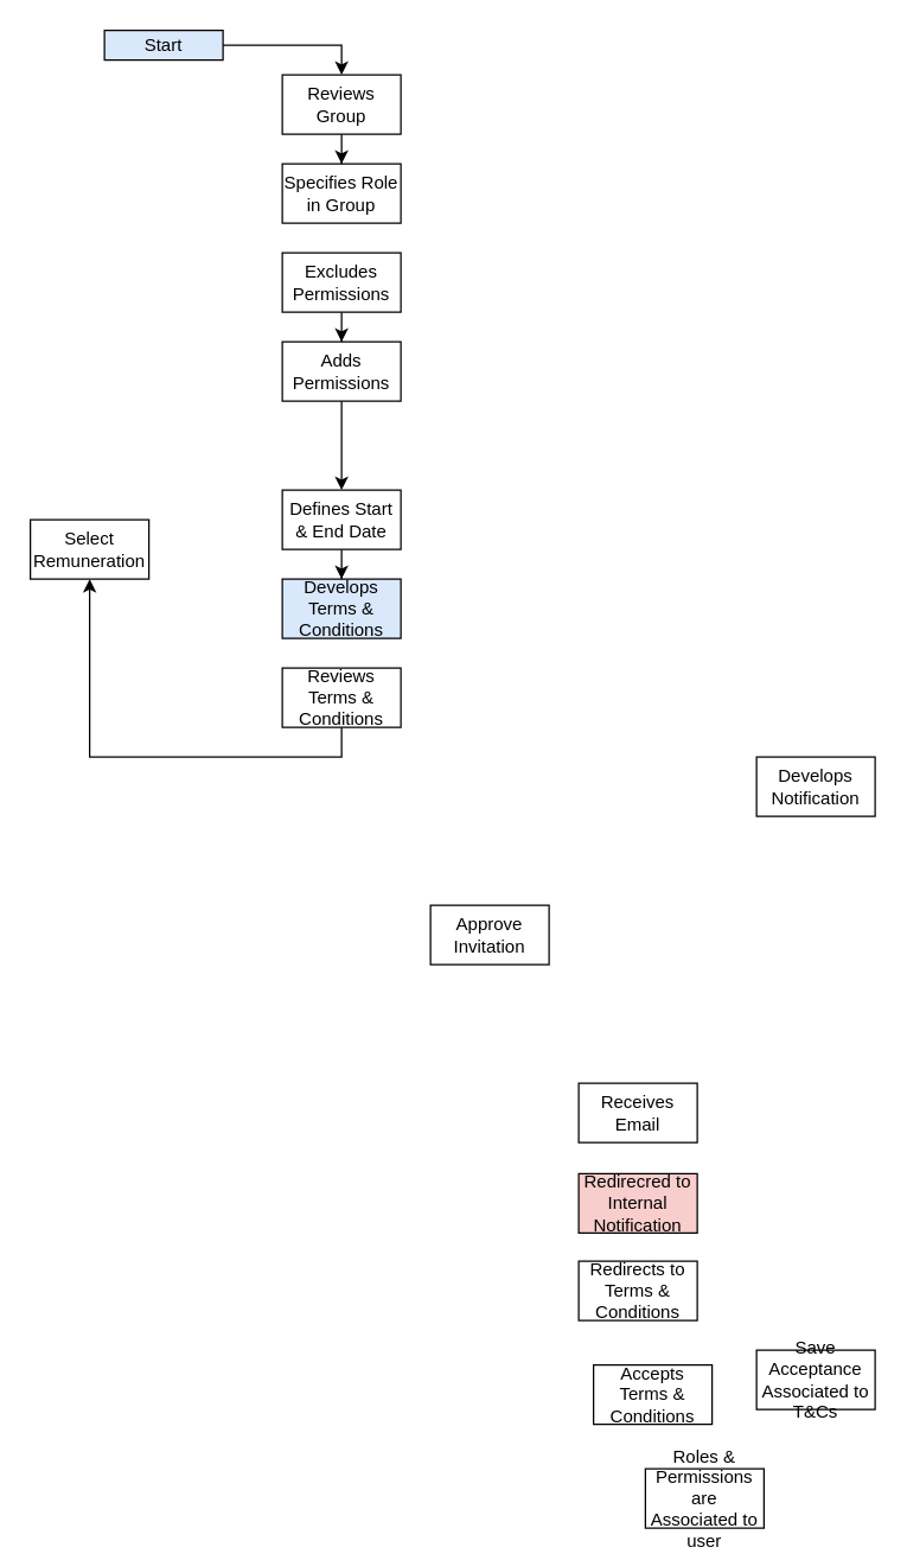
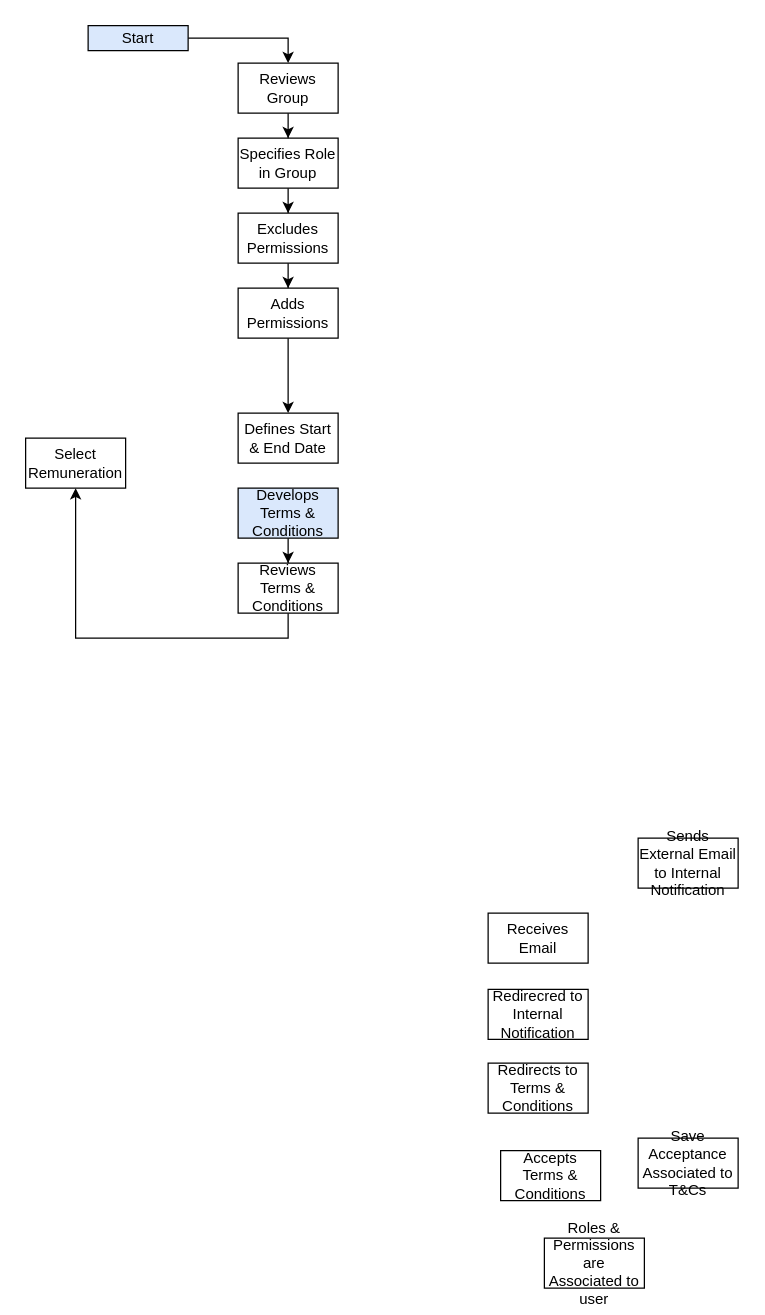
+ <mxCell id="4" style="edgeStyle=orthogonalEdgeStyle;rounded=0;orthogonalLoop=1;jettySize=auto;html=1;entryX=0.5;entryY=0;entryDx=0;entryDy=0;" edge="1" parent="1" source="5" target="9"><mxGeometry relative="1" as="geometry" /></mxCell>
- <mxCell id="23" style="edgeStyle=orthogonalEdgeStyle;rounded=0;orthogonalLoop=1;jettySize=auto;html=1;entryX=0.5;entryY=0;entryDx=0;entryDy=0;" edge="1" parent="1" source="24" target="14"><mxGeometry relative="1" as="geometry" /></mxCell>
+ <mxCell id="13" style="edgeStyle=orthogonalEdgeStyle;rounded=0;orthogonalLoop=1;jettySize=auto;html=1;entryX=0.5;entryY=0;entryDx=0;entryDy=0;" edge="1" parent="1" source="14" target="22"><mxGeometry relative="1" as="geometry" /></mxCell>
- <mxCell id="15" value="Develops Notification" style="rounded=0;whiteSpace=wrap;html=1;" vertex="1" parent="1"><mxGeometry x="510" y="510" width="80" height="40" as="geometry" /></mxCell>
- <mxCell id="27" value="Approve Invitation" style="rounded=0;whiteSpace=wrap;html=1;" vertex="1" parent="1"><mxGeometry x="290" y="610" width="80" height="40" as="geometry" /></mxCell>
+ <mxCell id="18" value="Sends External Email to Internal Notification" style="rounded=0;whiteSpace=wrap;html=1;" vertex="1" parent="1"><mxGeometry x="510" y="670" width="80" height="40" as="geometry" /></mxCell>
- <mxCell id="17" value="Redirecred to Internal Notification" style="rounded=0;whiteSpace=wrap;html=1;fillColor=#f8cecc;" vertex="1" parent="1"><mxGeometry x="390" y="791" width="80" height="40" as="geometry" /></mxCell>
+ <mxCell id="17" value="Redirecred to Internal Notification" style="rounded=0;whiteSpace=wrap;html=1;" vertex="1" parent="1"><mxGeometry x="390" y="791" width="80" height="40" as="geometry" /></mxCell>
